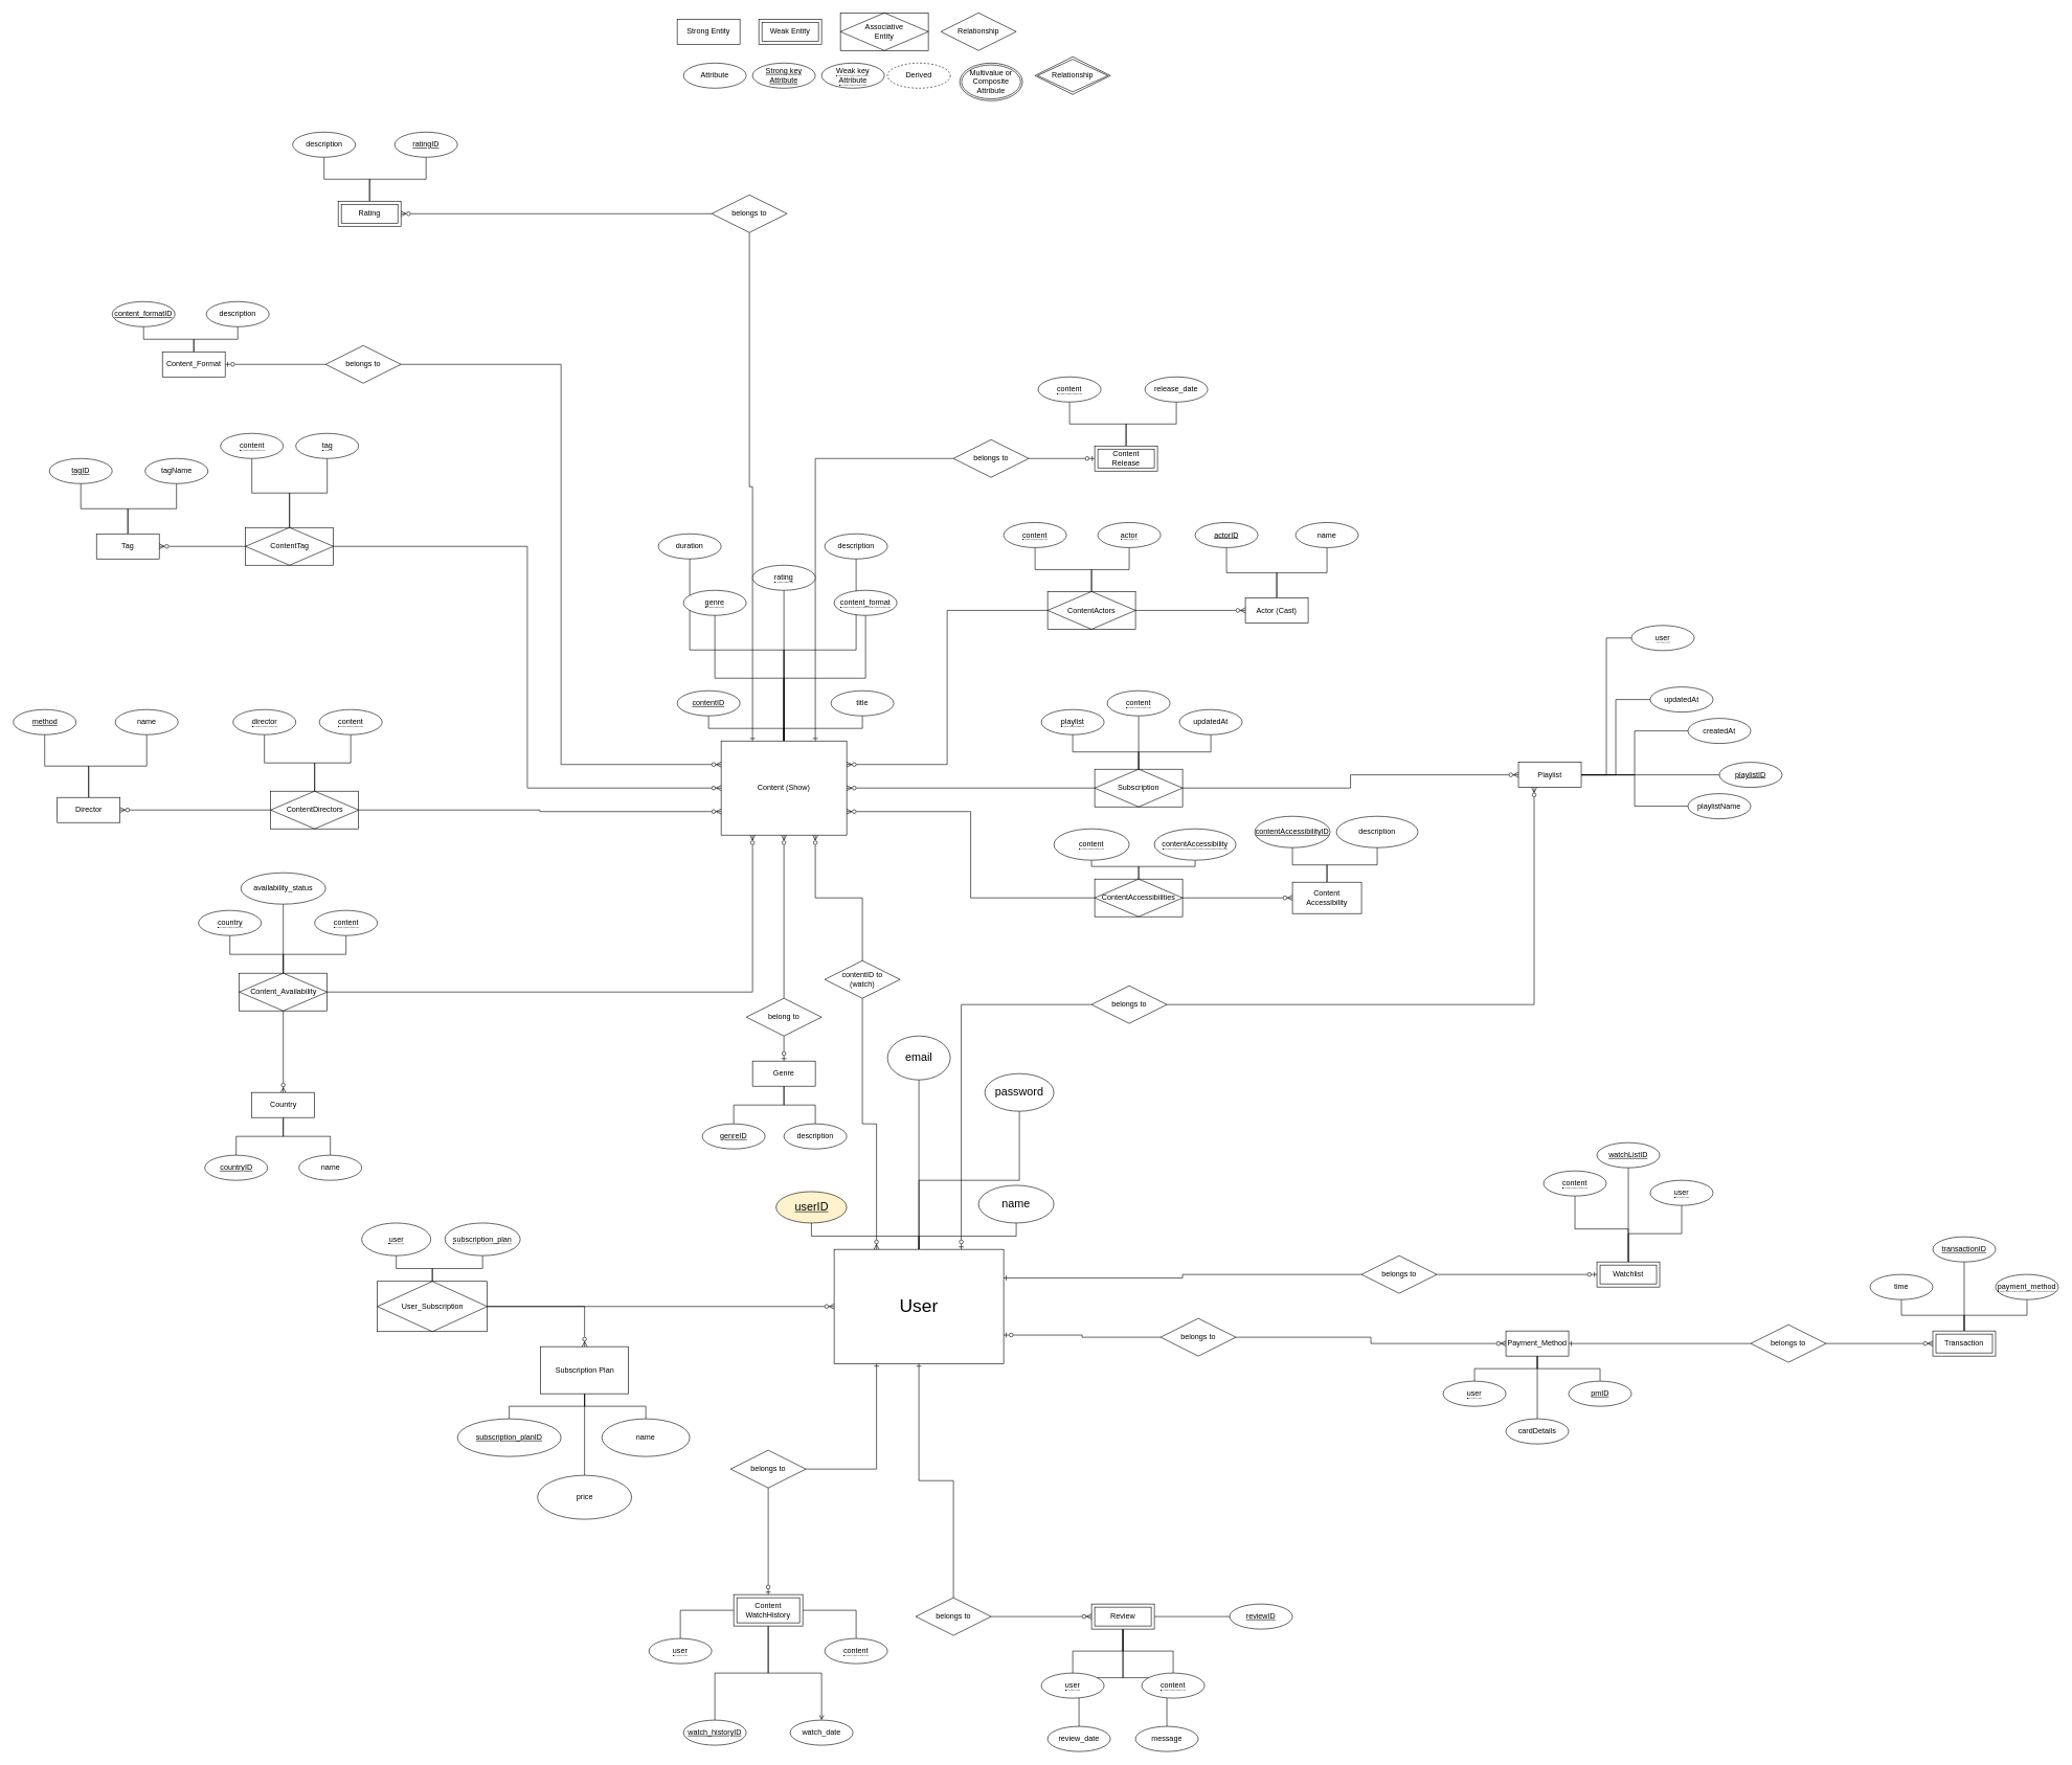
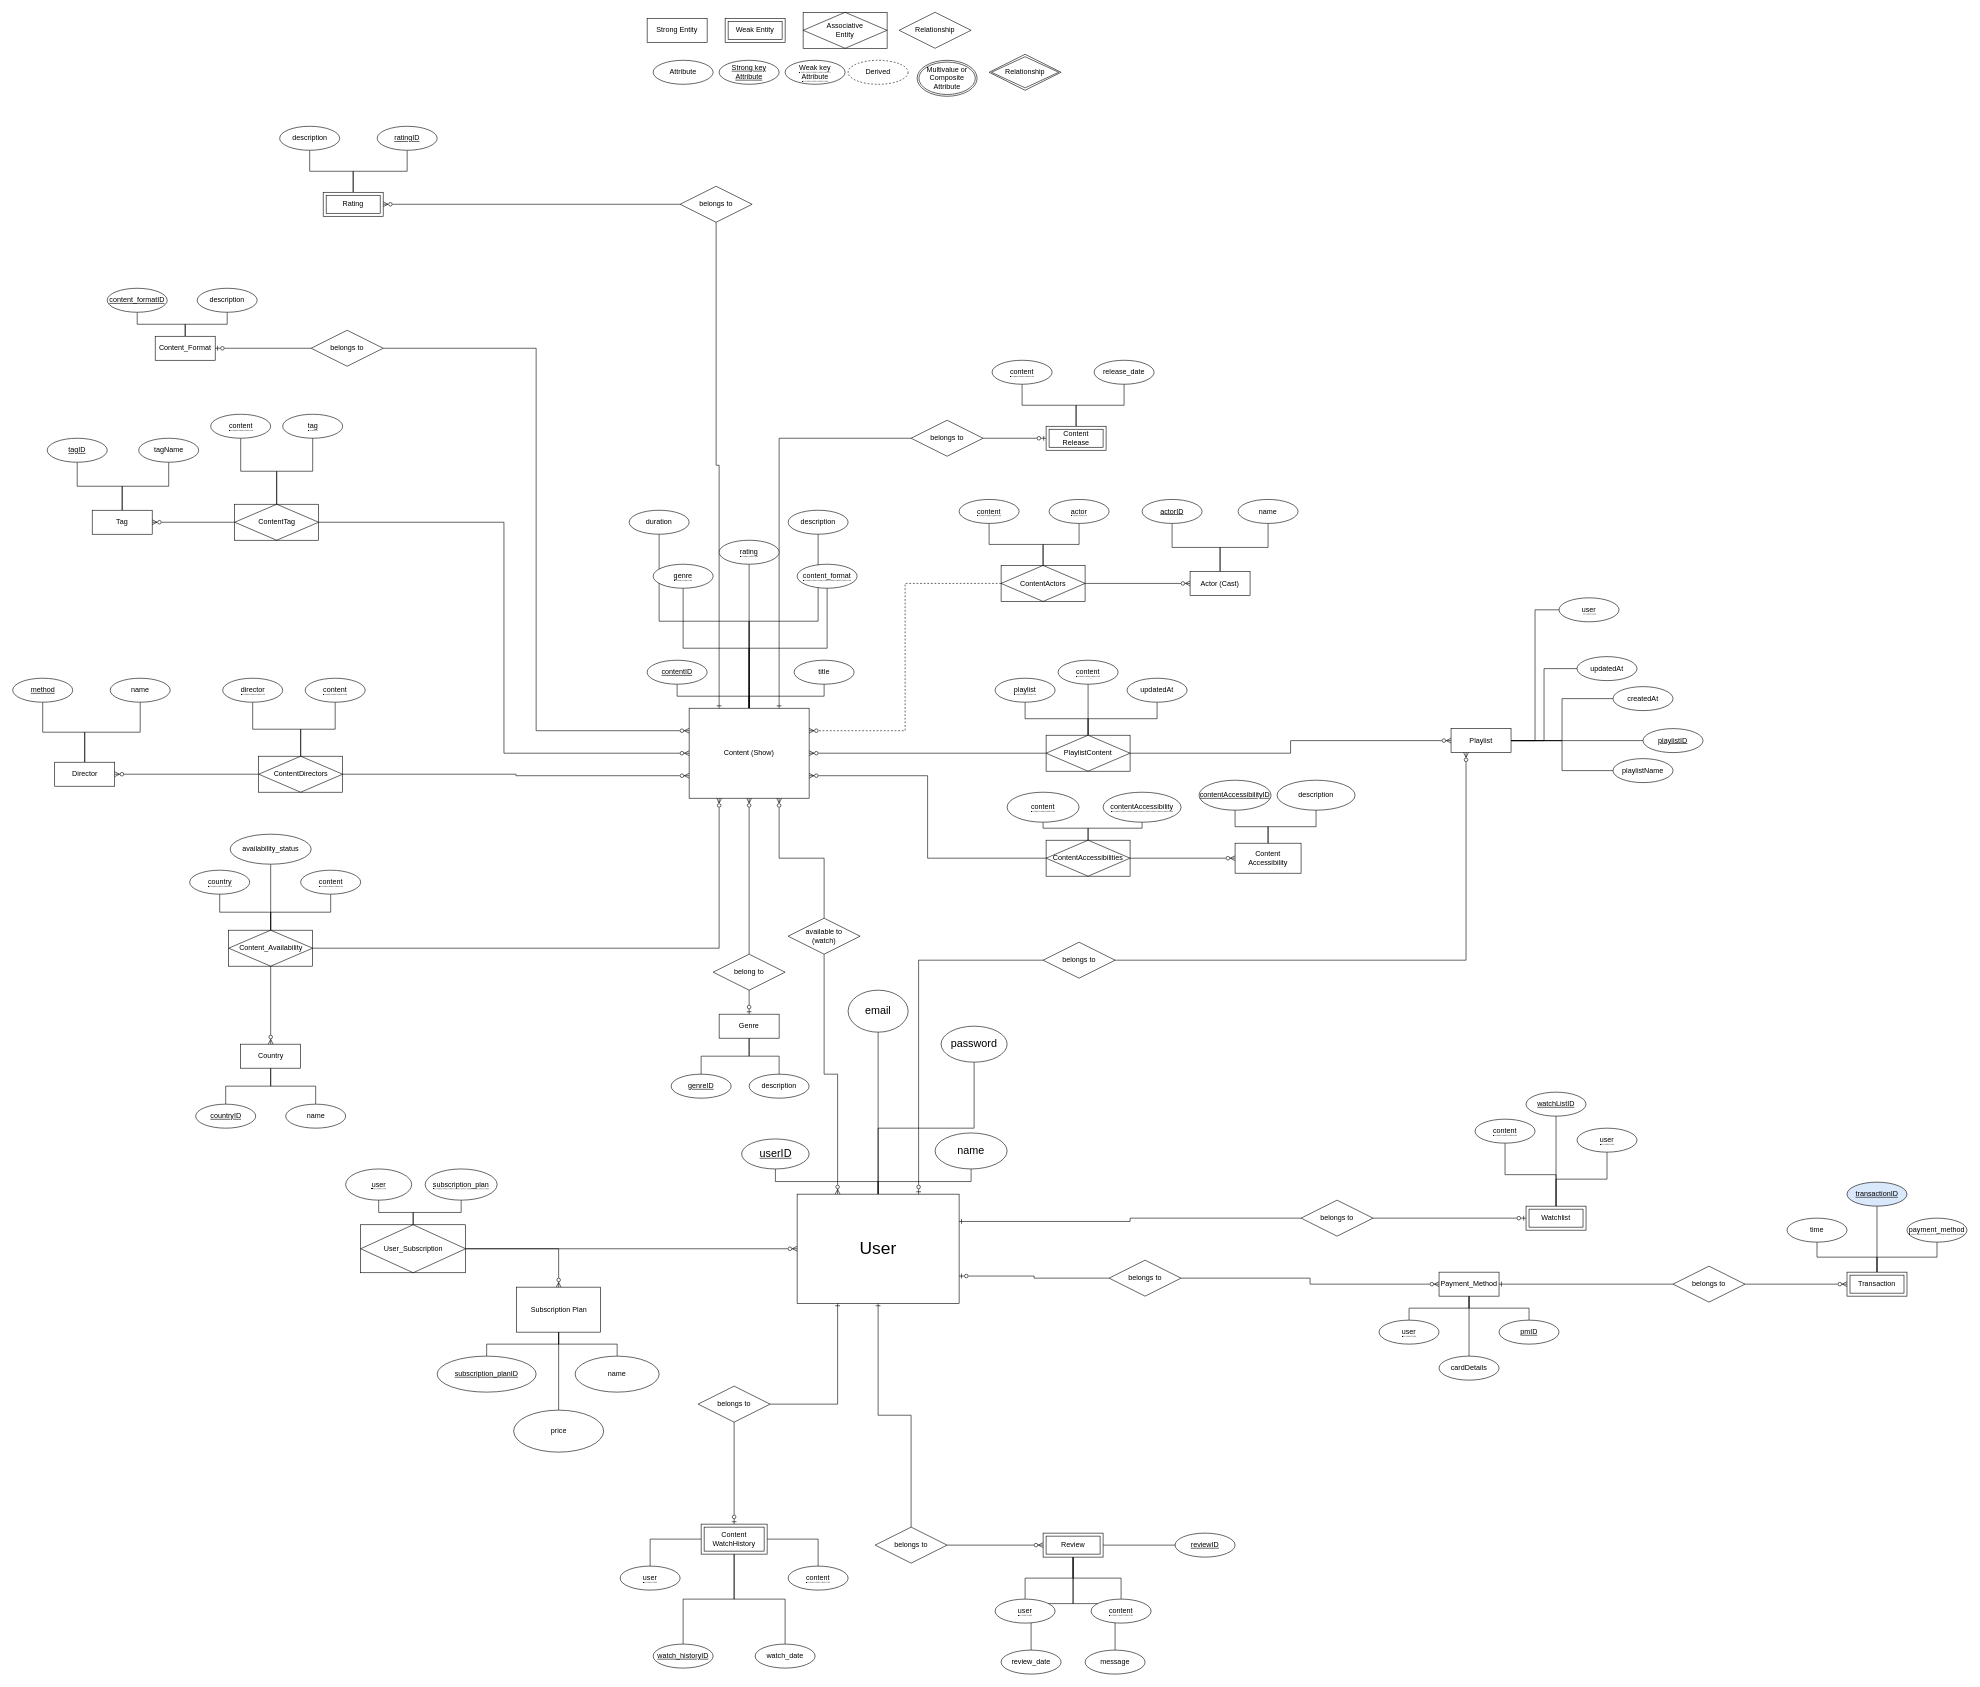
- <mxCell id="28" style="edgeStyle=orthogonalEdgeStyle;rounded=0;orthogonalLoop=1;jettySize=auto;html=1;entryX=1;entryY=0.25;entryDx=0;entryDy=0;endArrow=ERzeroToMany;endFill=0;" parent="1" source="29" target="21" edge="1"><mxGeometry relative="1" as="geometry" /></mxCell>
+ <mxCell id="28" style="edgeStyle=orthogonalEdgeStyle;rounded=0;orthogonalLoop=1;jettySize=auto;html=1;entryX=1;entryY=0.25;entryDx=0;entryDy=0;endArrow=ERzeroToMany;endFill=0;dashed=1;" parent="1" source="29" target="21" edge="1"><mxGeometry relative="1" as="geometry" /></mxCell>
- <mxCell id="111" value="Subscription" style="shape=associativeEntity;whiteSpace=wrap;html=1;align=center;" parent="1" vertex="1"><mxGeometry x="1743" y="1225" width="140" height="60" as="geometry" /></mxCell>
+ <mxCell id="111" value="PlaylistContent" style="shape=associativeEntity;whiteSpace=wrap;html=1;align=center;" parent="1" vertex="1"><mxGeometry x="1743" y="1225" width="140" height="60" as="geometry" /></mxCell>
- <mxCell id="84" value="contentID to&lt;div&gt;(watch)&lt;/div&gt;" style="shape=rhombus;perimeter=rhombusPerimeter;whiteSpace=wrap;html=1;align=center;" parent="1" vertex="1"><mxGeometry x="1313" y="1530" width="120" height="60" as="geometry" /></mxCell>
+ <mxCell id="84" value="available to&lt;div&gt;(watch)&lt;/div&gt;" style="shape=rhombus;perimeter=rhombusPerimeter;whiteSpace=wrap;html=1;align=center;" parent="1" vertex="1"><mxGeometry x="1313" y="1530" width="120" height="60" as="geometry" /></mxCell>
- <mxCell id="217" value="&lt;font style=&quot;font-size: 18px;&quot;&gt;userID&lt;/font&gt;" style="ellipse;whiteSpace=wrap;html=1;align=center;fontStyle=4;fillColor=#fff2cc;" vertex="1" parent="1"><mxGeometry x="1235.5" y="1898" width="112.5" height="50" as="geometry" /></mxCell>
+ <mxCell id="217" value="&lt;font style=&quot;font-size: 18px;&quot;&gt;userID&lt;/font&gt;" style="ellipse;whiteSpace=wrap;html=1;align=center;fontStyle=4;" vertex="1" parent="1"><mxGeometry x="1235.5" y="1898" width="112.5" height="50" as="geometry" /></mxCell>
- <mxCell id="188" value="transactionID" style="ellipse;whiteSpace=wrap;html=1;align=center;fontStyle=4;" parent="1" vertex="1"><mxGeometry x="3078" y="1970" width="100" height="40" as="geometry" /></mxCell>
+ <mxCell id="188" value="transactionID" style="ellipse;whiteSpace=wrap;html=1;align=center;fontStyle=4;fillColor=#dae8fc;" parent="1" vertex="1"><mxGeometry x="3078" y="1970" width="100" height="40" as="geometry" /></mxCell>
- <mxCell id="144" style="edgeStyle=orthogonalEdgeStyle;rounded=0;orthogonalLoop=1;jettySize=auto;html=1;entryX=0.5;entryY=0;entryDx=0;entryDy=0;endArrow=open;startFill=0;" parent="1" source="146" target="152" edge="1"><mxGeometry relative="1" as="geometry" /></mxCell>
+ <mxCell id="144" style="edgeStyle=orthogonalEdgeStyle;rounded=0;orthogonalLoop=1;jettySize=auto;html=1;entryX=0.5;entryY=0;entryDx=0;entryDy=0;endArrow=none;startFill=0;" parent="1" source="146" target="152" edge="1"><mxGeometry relative="1" as="geometry" /></mxCell>
